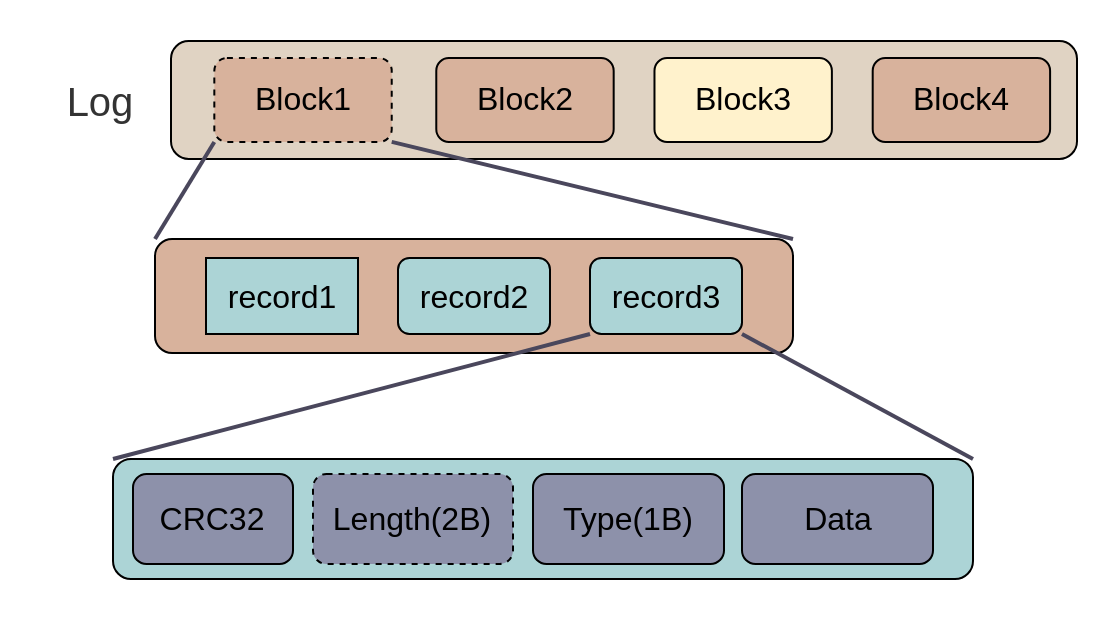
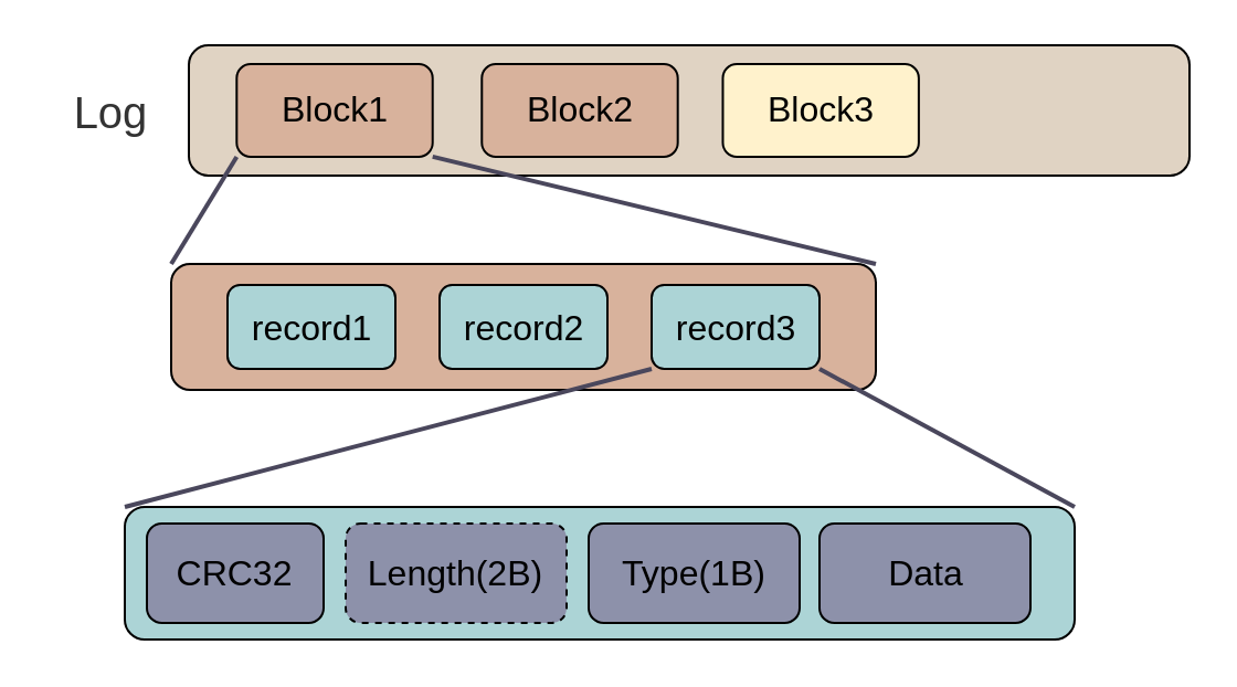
- <mxCell id="8" value="Block1" style="rounded=1;whiteSpace=wrap;html=1;fontSize=16;fillColor=#D8B29C;fontColor=default;labelBackgroundColor=none;container=0;strokeWidth=1;dashed=1;" vertex="1" parent="6"><mxGeometry x="21.659" y="8.539" width="88.7" height="41.921" as="geometry" /></mxCell>
+ <mxCell id="8" value="Block1" style="rounded=1;whiteSpace=wrap;html=1;fontSize=16;fillColor=#D8B29C;fontColor=default;labelBackgroundColor=none;container=0;strokeWidth=1;" vertex="1" parent="6"><mxGeometry x="21.659" y="8.539" width="88.7" height="41.921" as="geometry" /></mxCell>
- <mxCell id="11" value="Block4" style="rounded=1;whiteSpace=wrap;html=1;fontSize=16;fillColor=#D8B29C;fontColor=default;labelBackgroundColor=none;container=0;strokeWidth=1;" vertex="1" parent="6"><mxGeometry x="350.847" y="8.539" width="88.7" height="41.921" as="geometry" /></mxCell>
- <mxCell id="3" value="record1" style="whiteSpace=wrap;html=1;fontSize=16;fillColor=#ACD4D6;fontColor=default;labelBackgroundColor=none;container=0;rounded=0;" vertex="1" parent="1"><mxGeometry x="102.5" y="128.5" width="76" height="38" as="geometry" /></mxCell>
+ <mxCell id="3" value="record1" style="rounded=1;whiteSpace=wrap;html=1;fontSize=16;fillColor=#ACD4D6;fontColor=default;labelBackgroundColor=none;container=0;" vertex="1" parent="1"><mxGeometry x="102.5" y="128.5" width="76" height="38" as="geometry" /></mxCell>
